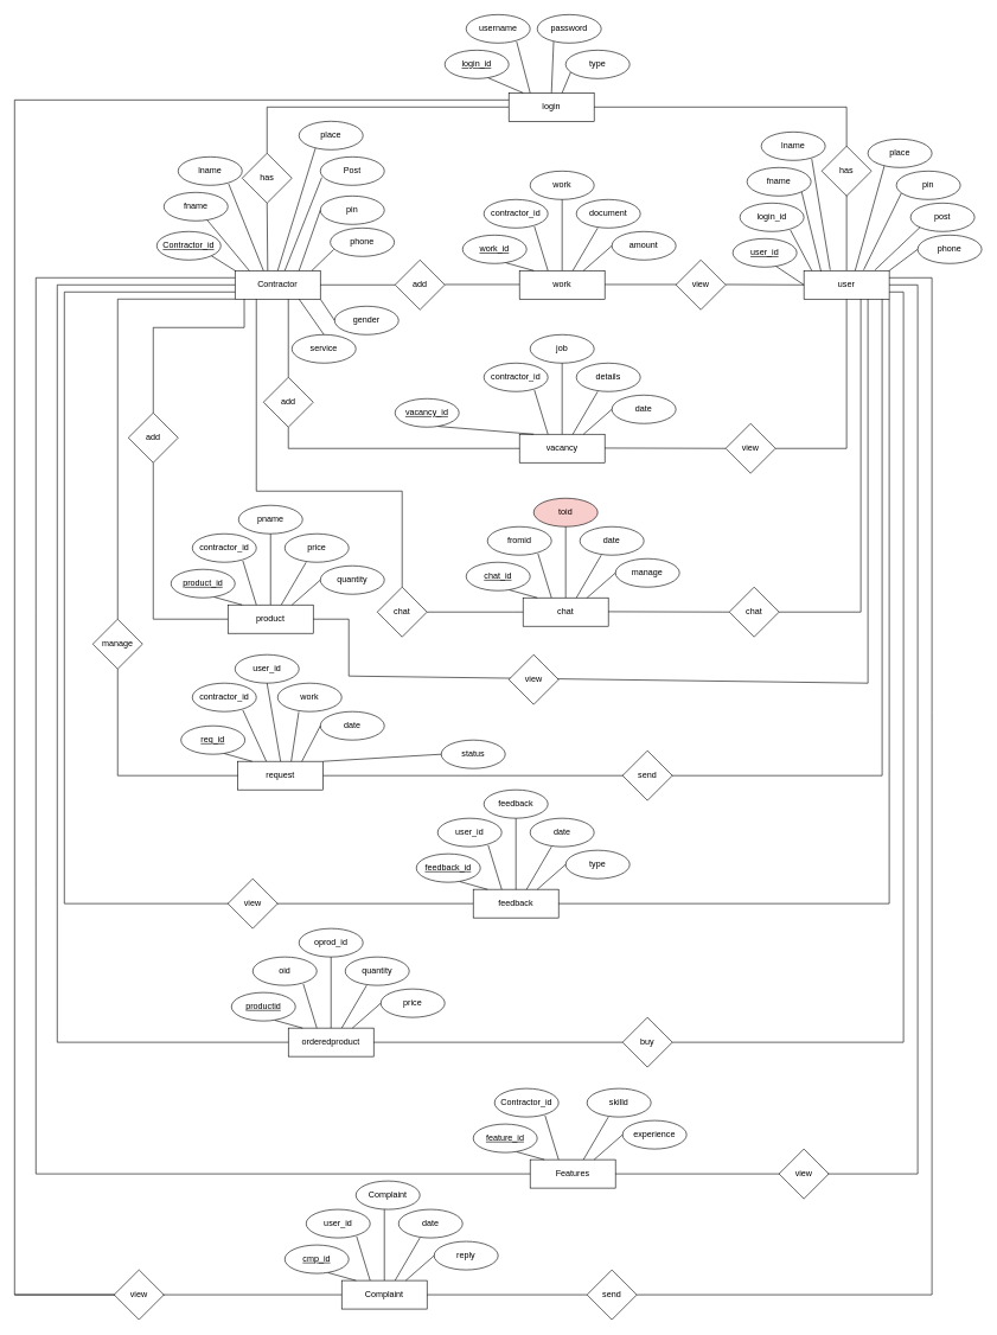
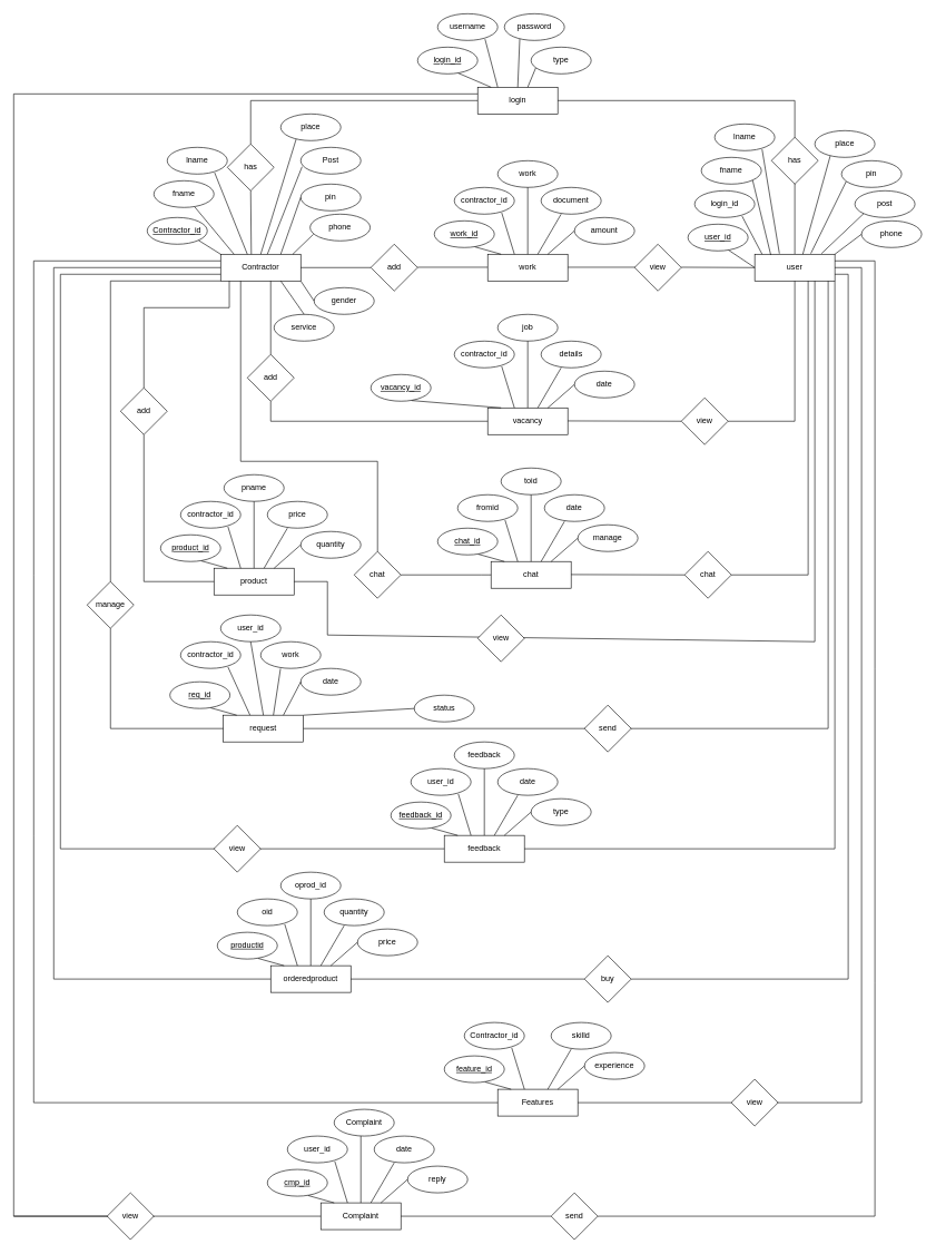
- <mxCell id="91" value="toid" style="ellipse;whiteSpace=wrap;html=1;fillColor=#f8cecc;" vertex="1" parent="1"><mxGeometry x="750" y="700" width="90" height="40" as="geometry" /></mxCell>
+ <mxCell id="91" value="toid" style="ellipse;whiteSpace=wrap;html=1;" vertex="1" parent="1"><mxGeometry x="750" y="700" width="90" height="40" as="geometry" /></mxCell>
